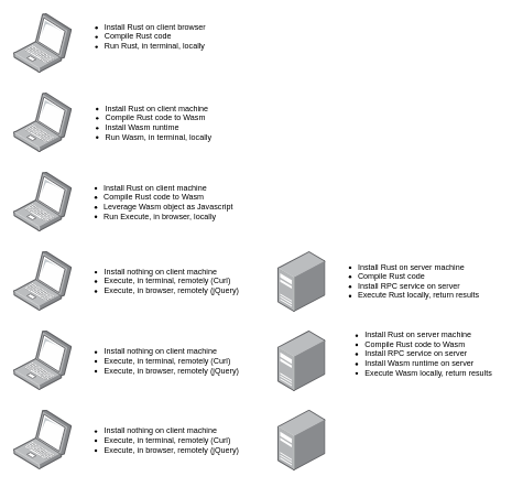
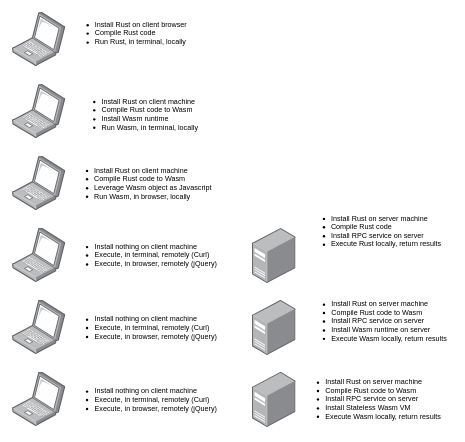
- <mxCell id="7" value="&lt;div style=&quot;text-align: left&quot;&gt;&lt;ul&gt;&lt;li&gt;&lt;span&gt;Install Rust on client machine&lt;/span&gt;&lt;/li&gt;&lt;li&gt;&lt;span&gt;Compile Rust code to Wasm&lt;/span&gt;&lt;/li&gt;&lt;li&gt;&lt;span&gt;Install Wasm runtime&lt;/span&gt;&lt;/li&gt;&lt;li&gt;&lt;span&gt;Run Wasm, in terminal, locally&lt;/span&gt;&lt;/li&gt;&lt;/ul&gt;&lt;/div&gt;" style="text;html=1;align=center;verticalAlign=middle;resizable=0;points=[];;autosize=1;" vertex="1" parent="1"><mxGeometry x="108.73" y="140" width="220" height="90" as="geometry" /></mxCell>
+ <mxCell id="7" value="&lt;div style=&quot;text-align: left&quot;&gt;&lt;ul&gt;&lt;li&gt;&lt;span&gt;Install Rust on client machine&lt;/span&gt;&lt;/li&gt;&lt;li&gt;&lt;span&gt;Compile Rust code to Wasm&lt;/span&gt;&lt;/li&gt;&lt;li&gt;&lt;span&gt;Install Wasm runtime&lt;/span&gt;&lt;/li&gt;&lt;li&gt;&lt;span&gt;Run Wasm, in terminal, locally&lt;/span&gt;&lt;/li&gt;&lt;/ul&gt;&lt;/div&gt;" style="text;html=1;align=center;verticalAlign=middle;resizable=0;points=[];;autosize=1;" vertex="1" parent="1"><mxGeometry x="118.73" y="145" width="220" height="90" as="geometry" /></mxCell>
- <mxCell id="8" value="&lt;div style=&quot;text-align: left&quot;&gt;&lt;ul&gt;&lt;li&gt;&lt;span&gt;Install Rust on client machine&lt;/span&gt;&lt;/li&gt;&lt;li&gt;&lt;span&gt;Compile Rust code to Wasm&lt;/span&gt;&lt;/li&gt;&lt;li&gt;&lt;span&gt;Leverage Wasm object as Javascript&lt;/span&gt;&lt;/li&gt;&lt;li&gt;&lt;span&gt;Run Execute, in browser, locally&lt;/span&gt;&lt;/li&gt;&lt;/ul&gt;&lt;/div&gt;" style="text;html=1;align=center;verticalAlign=middle;resizable=0;points=[];;autosize=1;" vertex="1" parent="1"><mxGeometry x="108.73" y="260" width="250" height="90" as="geometry" /></mxCell>
+ <mxCell id="8" value="&lt;div style=&quot;text-align: left&quot;&gt;&lt;ul&gt;&lt;li&gt;&lt;span&gt;Install Rust on client machine&lt;/span&gt;&lt;/li&gt;&lt;li&gt;&lt;span&gt;Compile Rust code to Wasm&lt;/span&gt;&lt;/li&gt;&lt;li&gt;&lt;span&gt;Leverage Wasm object as Javascript&lt;/span&gt;&lt;/li&gt;&lt;li&gt;&lt;span&gt;Run Wasm, in browser, locally&lt;/span&gt;&lt;/li&gt;&lt;/ul&gt;&lt;/div&gt;" style="text;html=1;align=center;verticalAlign=middle;resizable=0;points=[];;autosize=1;" vertex="1" parent="1"><mxGeometry x="108.73" y="260" width="250" height="90" as="geometry" /></mxCell>
- <mxCell id="15" value="&lt;div style=&quot;text-align: left&quot;&gt;&lt;ul&gt;&lt;li&gt;&lt;span&gt;Install Rust on server machine&lt;/span&gt;&lt;/li&gt;&lt;li&gt;&lt;span&gt;Compile Rust code&lt;/span&gt;&lt;/li&gt;&lt;li&gt;Install RPC service on server&lt;/li&gt;&lt;li&gt;&lt;span&gt;Execute Rust locally, return results&lt;/span&gt;&lt;/li&gt;&lt;/ul&gt;&lt;/div&gt;" style="text;html=1;align=center;verticalAlign=middle;resizable=0;points=[];;autosize=1;" vertex="1" parent="1"><mxGeometry x="492.58" y="380" width="240" height="90" as="geometry" /></mxCell>
+ <mxCell id="15" value="&lt;div style=&quot;text-align: left&quot;&gt;&lt;ul&gt;&lt;li&gt;&lt;span&gt;Install Rust on server machine&lt;/span&gt;&lt;/li&gt;&lt;li&gt;&lt;span&gt;Compile Rust code&lt;/span&gt;&lt;/li&gt;&lt;li&gt;Install RPC service on server&lt;/li&gt;&lt;li&gt;&lt;span&gt;Execute Rust locally, return results&lt;/span&gt;&lt;/li&gt;&lt;/ul&gt;&lt;/div&gt;" style="text;html=1;align=center;verticalAlign=middle;resizable=0;points=[];;autosize=1;" vertex="1" parent="1"><mxGeometry x="502.58" y="340" width="240" height="90" as="geometry" /></mxCell>
+ <mxCell id="17" value="&lt;div style=&quot;text-align: left&quot;&gt;&lt;ul&gt;&lt;li&gt;&lt;span&gt;Install Rust on server machine&lt;/span&gt;&lt;/li&gt;&lt;li&gt;&lt;span&gt;Compile Rust code to Wasm&lt;/span&gt;&lt;/li&gt;&lt;li&gt;Install RPC service on server&lt;/li&gt;&lt;li&gt;Install Stateless Wasm VM&lt;/li&gt;&lt;li&gt;&lt;span&gt;Execute Wasm locally, return results&lt;/span&gt;&lt;/li&gt;&lt;/ul&gt;&lt;/div&gt;" style="text;html=1;align=center;verticalAlign=middle;resizable=0;points=[];;autosize=1;" vertex="1" parent="1"><mxGeometry x="492.58" y="615" width="250" height="100" as="geometry" /></mxCell>
